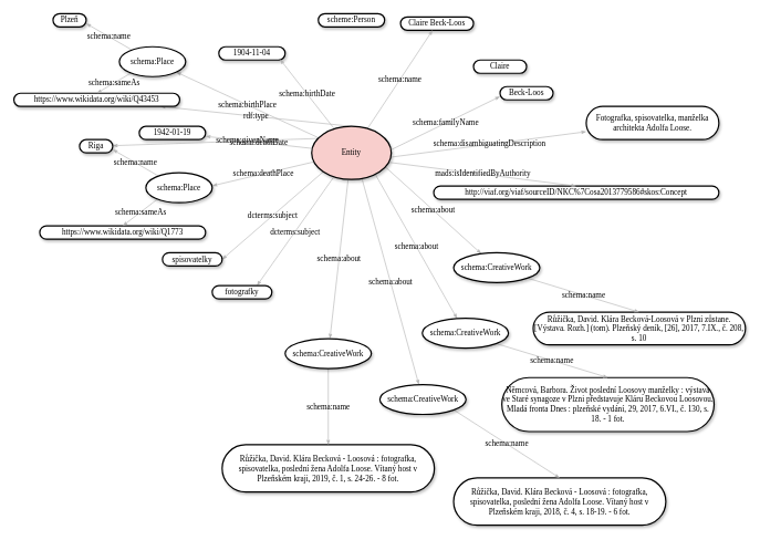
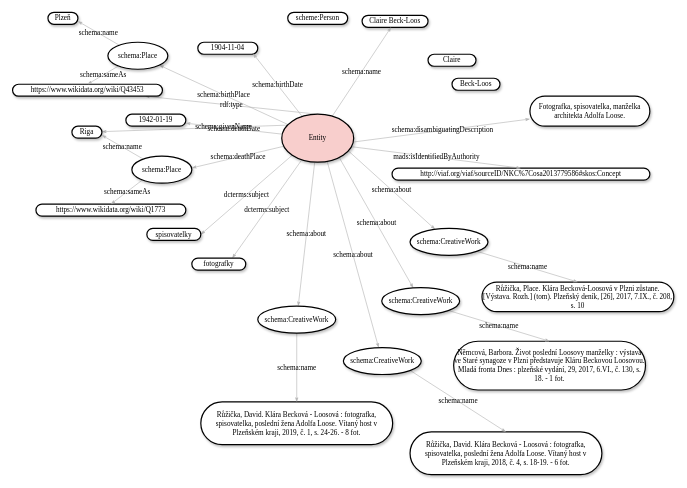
- <mxCell id="9" value="schema:familyName" style="edgeStyle=none;rounded=1;html=1;labelBackgroundColor=none;startArrow=none;startFill=0;startSize=5;endArrow=classicThin;endFill=1;endSize=5;jettySize=auto;orthogonalLoop=1;strokeColor=#B3B3B3;strokeWidth=1;fontFamily=Verdana;fontSize=12;exitX=1.006;exitY=0.435;exitDx=0;exitDy=0;exitPerimeter=0;entryX=0;entryY=0.75;entryDx=0;entryDy=0;" parent="1" source="50" target="8" edge="1"><mxGeometry relative="1" as="geometry"><mxPoint x="587.974" y="572.053" as="sourcePoint" /></mxGeometry></mxCell>
- <mxCell id="35" value="Růžička, David. Klára Becková-Loosová v Plzni zůstane. [Výstava. Rozh.] (tom). Plzeňský deník, [26], 2017, 7.IX., č. 208, s. 10" style="whiteSpace=wrap;html=1;rounded=1;shadow=1;comic=0;labelBackgroundColor=none;strokeWidth=2;fontFamily=Verdana;fontSize=12;align=center;arcSize=50;direction=west;" parent="1" vertex="1"><mxGeometry x="803" y="470" width="320" height="49.36" as="geometry" /></mxCell>
+ <mxCell id="35" value="Růžička, Place. Klára Becková-Loosová v Plzni zůstane. [Výstava. Rozh.] (tom). Plzeňský deník, [26], 2017, 7.IX., č. 208, s. 10" style="whiteSpace=wrap;html=1;rounded=1;shadow=1;comic=0;labelBackgroundColor=none;strokeWidth=2;fontFamily=Verdana;fontSize=12;align=center;arcSize=50;direction=west;" parent="1" vertex="1"><mxGeometry x="803" y="470" width="320" height="49.36" as="geometry" /></mxCell>
